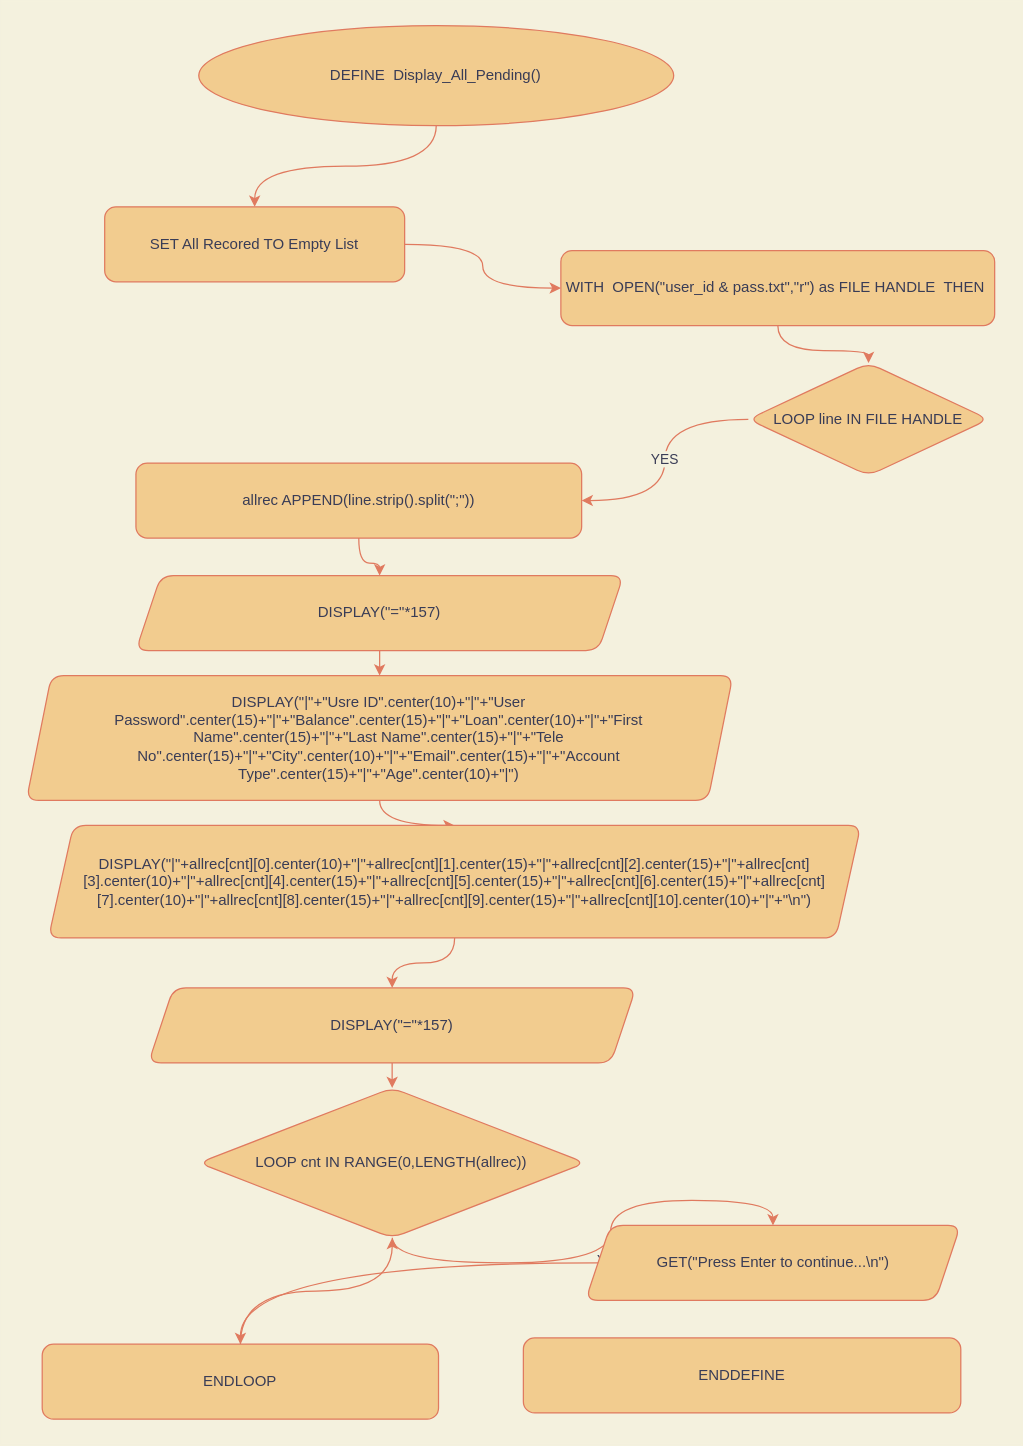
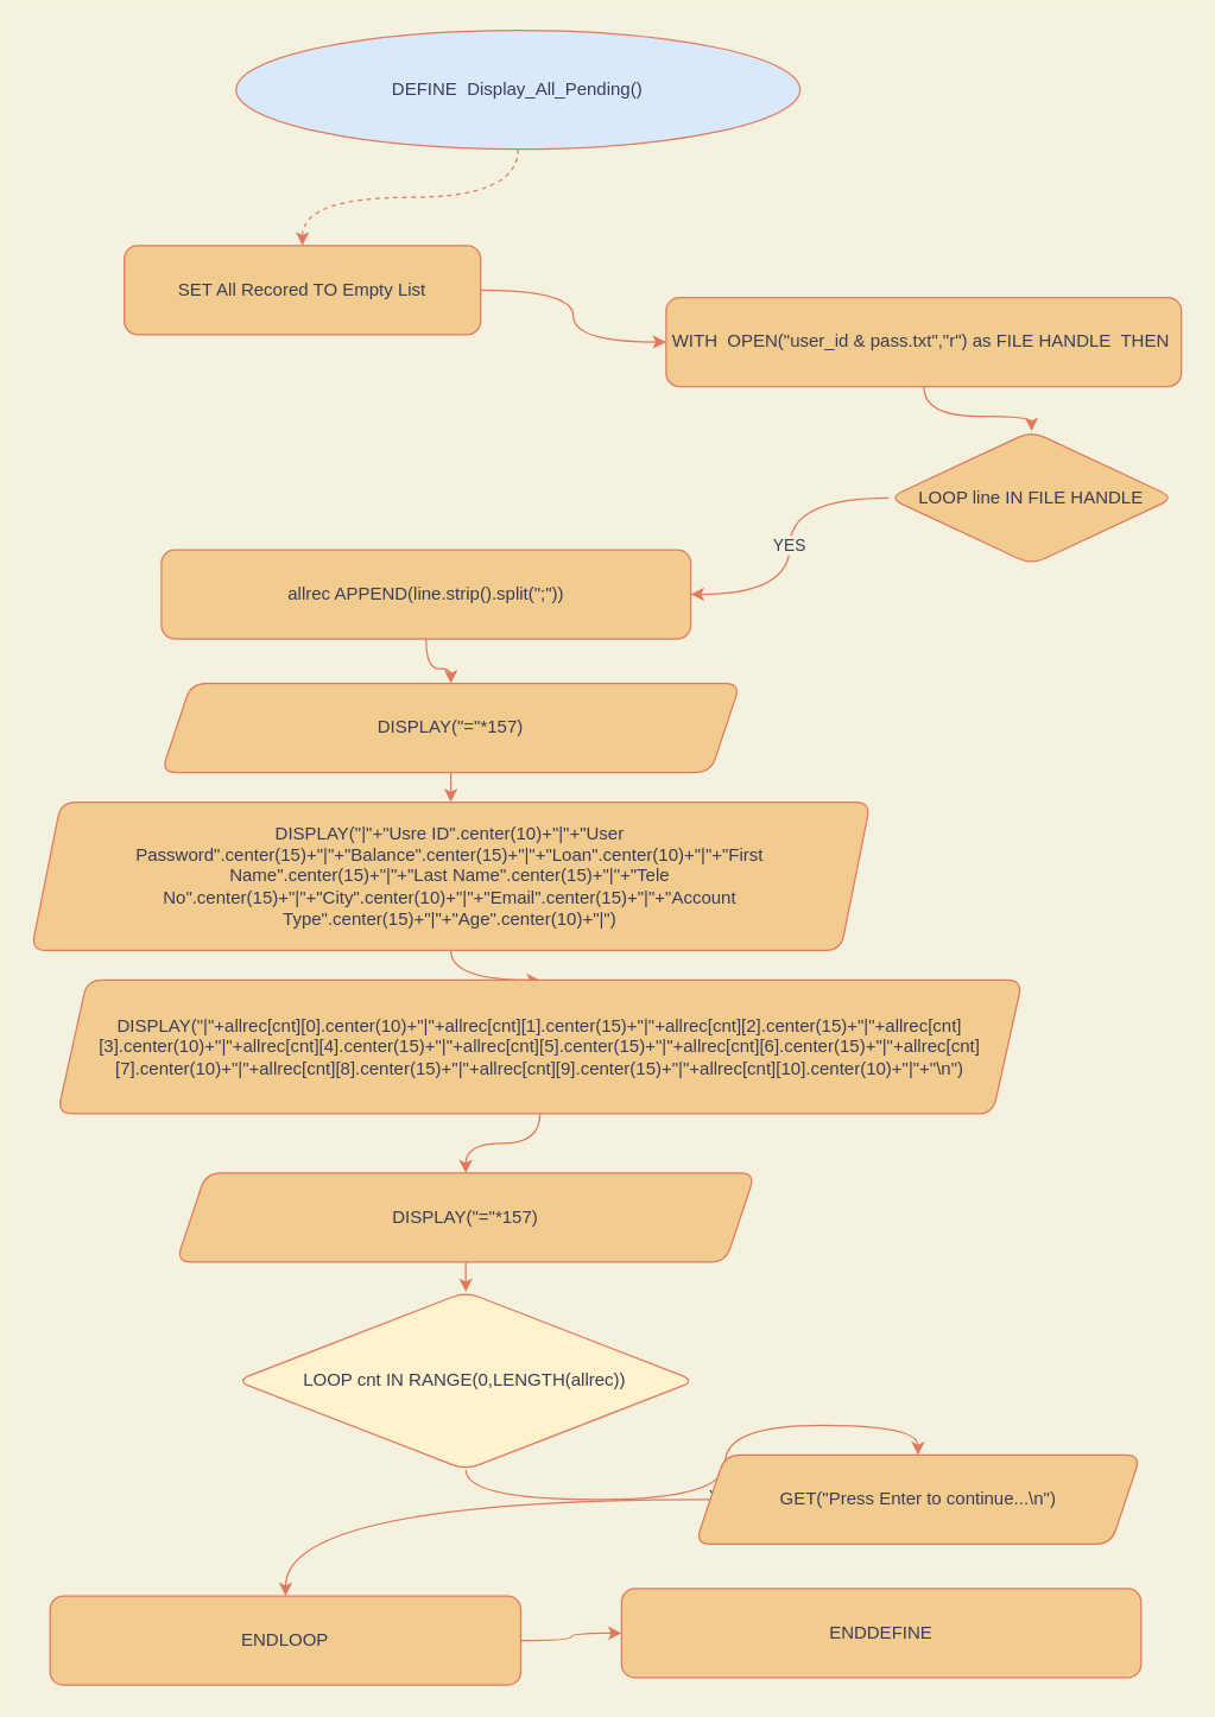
- <mxCell id="24" value="DEFINE&amp;nbsp; Display_All_Pending()" style="ellipse;whiteSpace=wrap;html=1;fillColor=#F2CC8F;strokeColor=#E07A5F;fontColor=#393C56;rounded=1;" vertex="1" parent="1"><mxGeometry x="158.28" y="20" width="380" height="80" as="geometry" /></mxCell>
+ <mxCell id="24" value="DEFINE&amp;nbsp; Display_All_Pending()" style="ellipse;whiteSpace=wrap;html=1;fillColor=#dae8fc;strokeColor=#E07A5F;fontColor=#393C56;rounded=1;" vertex="1" parent="1"><mxGeometry x="158.28" y="20" width="380" height="80" as="geometry" /></mxCell>
- <mxCell id="2" style="edgeStyle=orthogonalEdgeStyle;orthogonalLoop=1;jettySize=auto;html=1;labelBackgroundColor=#F4F1DE;strokeColor=#E07A5F;fontColor=#393C56;curved=1;" edge="1" parent="1" source="24" target="6"><mxGeometry relative="1" as="geometry" /></mxCell>
+ <mxCell id="2" style="edgeStyle=orthogonalEdgeStyle;orthogonalLoop=1;jettySize=auto;html=1;labelBackgroundColor=#F4F1DE;strokeColor=#E07A5F;fontColor=#393C56;curved=1;dashed=1;" edge="1" parent="1" source="24" target="6"><mxGeometry relative="1" as="geometry" /></mxCell>
- <mxCell id="18" value="LOOP cnt IN RANGE(0,LENGTH(allrec))" style="rhombus;whiteSpace=wrap;html=1;fillColor=#F2CC8F;strokeColor=#E07A5F;fontColor=#393C56;rounded=1;" vertex="1" parent="1"><mxGeometry x="158.28" y="870" width="309.45" height="120" as="geometry" /></mxCell>
+ <mxCell id="18" value="LOOP cnt IN RANGE(0,LENGTH(allrec))" style="rhombus;whiteSpace=wrap;html=1;fillColor=#fff2cc;strokeColor=#E07A5F;fontColor=#393C56;rounded=1;" vertex="1" parent="1"><mxGeometry x="158.28" y="870" width="309.45" height="120" as="geometry" /></mxCell>
- <mxCell id="21" style="edgeStyle=orthogonalEdgeStyle;orthogonalLoop=1;jettySize=auto;html=1;labelBackgroundColor=#F4F1DE;strokeColor=#E07A5F;fontColor=#393C56;curved=1;" edge="1" parent="1" source="22" target="18"><mxGeometry relative="1" as="geometry" /></mxCell>
+ <mxCell id="21" style="edgeStyle=orthogonalEdgeStyle;orthogonalLoop=1;jettySize=auto;html=1;labelBackgroundColor=#F4F1DE;strokeColor=#E07A5F;fontColor=#393C56;curved=1;" edge="1" parent="1" source="22" target="23"><mxGeometry relative="1" as="geometry" /></mxCell>
